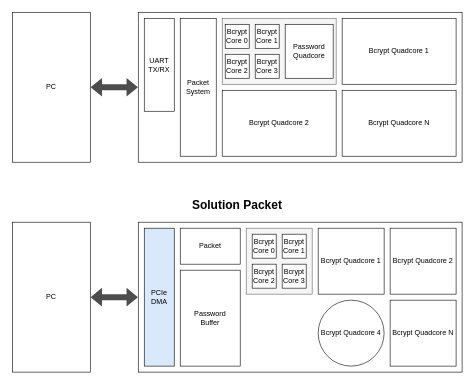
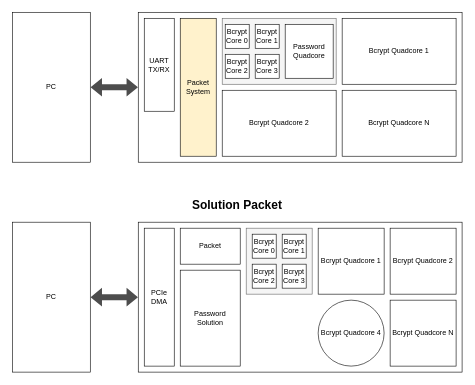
- <mxCell id="23" value="Packet&lt;div&gt;System&lt;/div&gt;" style="rounded=0;whiteSpace=wrap;html=1;" vertex="1" parent="1"><mxGeometry x="300" y="30" width="60" height="230" as="geometry" /></mxCell>
+ <mxCell id="23" value="Packet&lt;div&gt;System&lt;/div&gt;" style="rounded=0;whiteSpace=wrap;html=1;fillColor=#fff2cc;" vertex="1" parent="1"><mxGeometry x="300" y="30" width="60" height="230" as="geometry" /></mxCell>
- <mxCell id="10" value="PCIe&lt;div&gt;DMA&lt;/div&gt;" style="rounded=0;whiteSpace=wrap;html=1;fillColor=#dae8fc;" vertex="1" parent="1"><mxGeometry x="240" y="380" width="50" height="230" as="geometry" /></mxCell>
+ <mxCell id="10" value="PCIe&lt;div&gt;DMA&lt;/div&gt;" style="rounded=0;whiteSpace=wrap;html=1;" vertex="1" parent="1"><mxGeometry x="240" y="380" width="50" height="230" as="geometry" /></mxCell>
- <mxCell id="13" value="Password&lt;div&gt;Buffer&lt;/div&gt;" style="rounded=0;whiteSpace=wrap;html=1;" vertex="1" parent="1"><mxGeometry x="300" y="450" width="100" height="160" as="geometry" /></mxCell>
+ <mxCell id="13" value="Password&lt;div&gt;Solution&lt;/div&gt;" style="rounded=0;whiteSpace=wrap;html=1;" vertex="1" parent="1"><mxGeometry x="300" y="450" width="100" height="160" as="geometry" /></mxCell>
